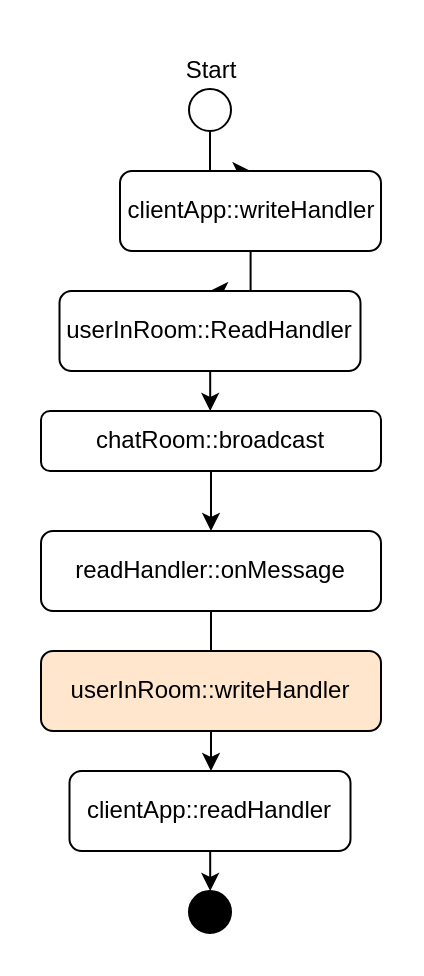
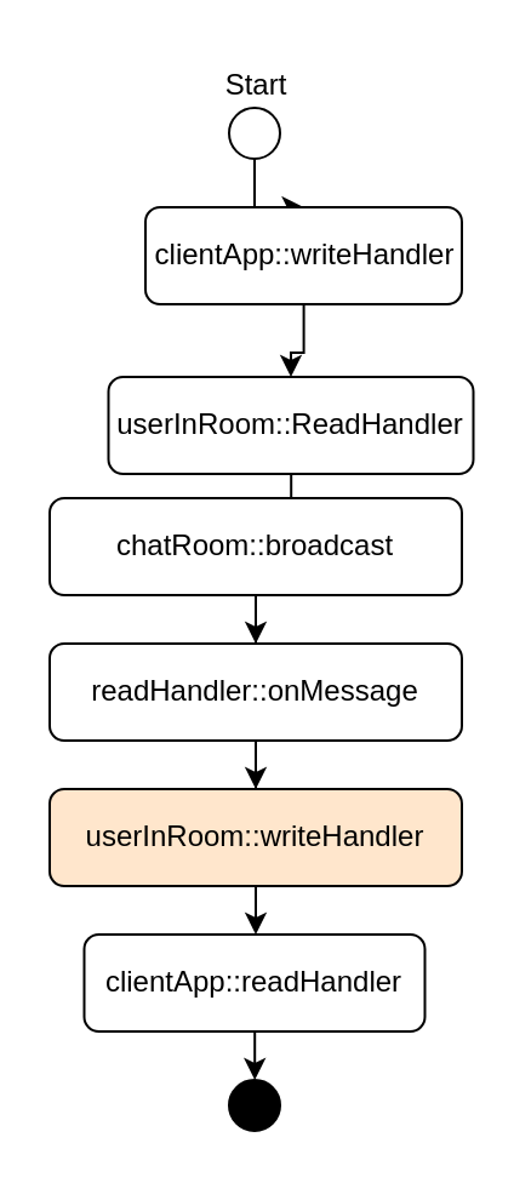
- <mxCell id="8" value="userInRoom::ReadHandler" style="rounded=1;whiteSpace=wrap;html=1;" vertex="1" parent="1"><mxGeometry x="29.25" y="145" width="150.5" height="40" as="geometry" /></mxCell>
+ <mxCell id="8" value="userInRoom::ReadHandler" style="rounded=1;whiteSpace=wrap;html=1;" vertex="1" parent="1"><mxGeometry x="44.25" y="155" width="150.5" height="40" as="geometry" /></mxCell>
- <mxCell id="10" value="chatRoom::broadcast" style="rounded=1;whiteSpace=wrap;html=1;" vertex="1" parent="1"><mxGeometry x="20" y="205" width="170" height="30" as="geometry" /></mxCell>
+ <mxCell id="10" value="chatRoom::broadcast" style="rounded=1;whiteSpace=wrap;html=1;" vertex="1" parent="1"><mxGeometry x="20" y="205" width="170" height="40" as="geometry" /></mxCell>
- <mxCell id="11" style="edgeStyle=orthogonalEdgeStyle;rounded=0;orthogonalLoop=1;jettySize=auto;html=1;entryX=0.5;entryY=0;entryDx=0;entryDy=0;endArrow=none;" edge="1" parent="1" source="12" target="14"><mxGeometry relative="1" as="geometry" /></mxCell>
+ <mxCell id="11" style="edgeStyle=orthogonalEdgeStyle;rounded=0;orthogonalLoop=1;jettySize=auto;html=1;entryX=0.5;entryY=0;entryDx=0;entryDy=0;" edge="1" parent="1" source="12" target="14"><mxGeometry relative="1" as="geometry" /></mxCell>
